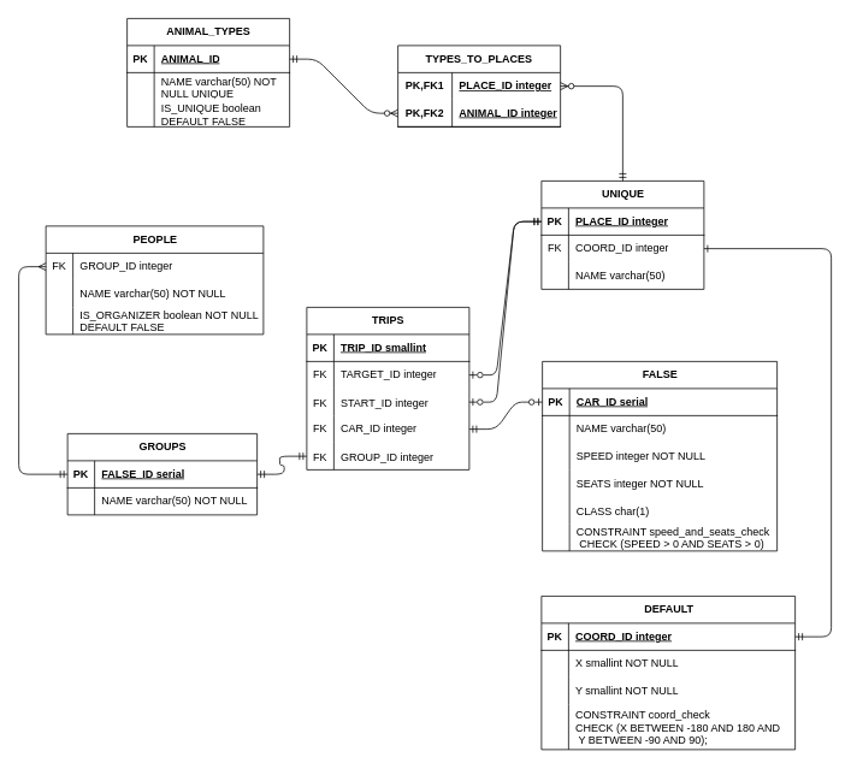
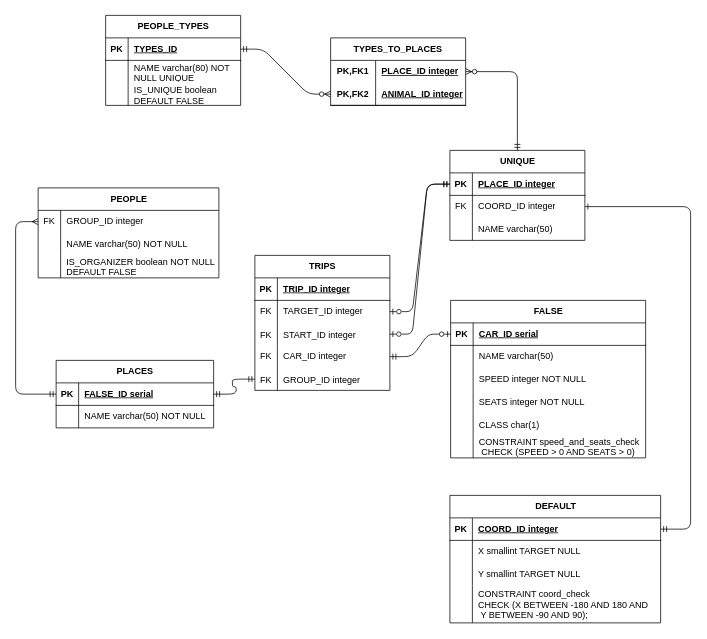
- <mxCell id="77" value="ANIMAL_TYPES" style="shape=table;startSize=30;container=1;collapsible=1;childLayout=tableLayout;fixedRows=1;rowLines=0;fontStyle=1;align=center;resizeLast=1;html=1;" parent="1" vertex="1"><mxGeometry x="140" y="20" width="180" height="120" as="geometry" /></mxCell>
+ <mxCell id="77" value="PEOPLE_TYPES" style="shape=table;startSize=30;container=1;collapsible=1;childLayout=tableLayout;fixedRows=1;rowLines=0;fontStyle=1;align=center;resizeLast=1;html=1;" parent="1" vertex="1"><mxGeometry x="140" y="20" width="180" height="120" as="geometry" /></mxCell>
- <mxCell id="80" value="ANIMAL_ID" style="shape=partialRectangle;connectable=0;fillColor=none;top=0;left=0;bottom=0;right=0;align=left;spacingLeft=6;fontStyle=5;overflow=hidden;whiteSpace=wrap;html=1;" parent="78" vertex="1"><mxGeometry x="30" width="150" height="30" as="geometry"><mxRectangle width="150" height="30" as="alternateBounds" /></mxGeometry></mxCell>
+ <mxCell id="80" value="TYPES_ID" style="shape=partialRectangle;connectable=0;fillColor=none;top=0;left=0;bottom=0;right=0;align=left;spacingLeft=6;fontStyle=5;overflow=hidden;whiteSpace=wrap;html=1;" parent="78" vertex="1"><mxGeometry x="30" width="150" height="30" as="geometry"><mxRectangle width="150" height="30" as="alternateBounds" /></mxGeometry></mxCell>
- <mxCell id="83" value="NAME varchar(50) NOT NULL UNIQUE" style="shape=partialRectangle;connectable=0;fillColor=none;top=0;left=0;bottom=0;right=0;align=left;spacingLeft=6;overflow=hidden;whiteSpace=wrap;html=1;" parent="81" vertex="1"><mxGeometry x="30" width="150" height="30" as="geometry"><mxRectangle width="150" height="30" as="alternateBounds" /></mxGeometry></mxCell>
+ <mxCell id="83" value="NAME varchar(80) NOT NULL UNIQUE" style="shape=partialRectangle;connectable=0;fillColor=none;top=0;left=0;bottom=0;right=0;align=left;spacingLeft=6;overflow=hidden;whiteSpace=wrap;html=1;" parent="81" vertex="1"><mxGeometry x="30" width="150" height="30" as="geometry"><mxRectangle width="150" height="30" as="alternateBounds" /></mxGeometry></mxCell>
- <mxCell id="5" value="TRIP_ID smallint" style="shape=partialRectangle;connectable=0;fillColor=none;top=0;left=0;bottom=0;right=0;align=left;spacingLeft=6;fontStyle=5;overflow=hidden;whiteSpace=wrap;html=1;" parent="3" vertex="1"><mxGeometry x="30" width="150" height="30" as="geometry"><mxRectangle width="150" height="30" as="alternateBounds" /></mxGeometry></mxCell>
+ <mxCell id="5" value="TRIP_ID integer" style="shape=partialRectangle;connectable=0;fillColor=none;top=0;left=0;bottom=0;right=0;align=left;spacingLeft=6;fontStyle=5;overflow=hidden;whiteSpace=wrap;html=1;" parent="3" vertex="1"><mxGeometry x="30" width="150" height="30" as="geometry"><mxRectangle width="150" height="30" as="alternateBounds" /></mxGeometry></mxCell>
- <mxCell id="70" value="GROUPS" style="shape=table;startSize=30;container=1;collapsible=1;childLayout=tableLayout;fixedRows=1;rowLines=0;fontStyle=1;align=center;resizeLast=1;html=1;" parent="1" vertex="1"><mxGeometry x="74" y="480" width="210" height="90" as="geometry" /></mxCell>
+ <mxCell id="70" value="PLACES" style="shape=table;startSize=30;container=1;collapsible=1;childLayout=tableLayout;fixedRows=1;rowLines=0;fontStyle=1;align=center;resizeLast=1;html=1;" parent="1" vertex="1"><mxGeometry x="74" y="480" width="210" height="90" as="geometry" /></mxCell>
- <mxCell id="53" value="X smallint NOT NULL" style="shape=partialRectangle;connectable=0;fillColor=none;top=0;left=0;bottom=0;right=0;align=left;spacingLeft=6;overflow=hidden;whiteSpace=wrap;html=1;" parent="51" vertex="1"><mxGeometry x="30" width="251" height="30" as="geometry"><mxRectangle width="251" height="30" as="alternateBounds" /></mxGeometry></mxCell>
+ <mxCell id="53" value="X smallint TARGET NULL" style="shape=partialRectangle;connectable=0;fillColor=none;top=0;left=0;bottom=0;right=0;align=left;spacingLeft=6;overflow=hidden;whiteSpace=wrap;html=1;" parent="51" vertex="1"><mxGeometry x="30" width="251" height="30" as="geometry"><mxRectangle width="251" height="30" as="alternateBounds" /></mxGeometry></mxCell>
- <mxCell id="56" value="Y smallint NOT NULL" style="shape=partialRectangle;connectable=0;fillColor=none;top=0;left=0;bottom=0;right=0;align=left;spacingLeft=6;overflow=hidden;whiteSpace=wrap;html=1;" parent="54" vertex="1"><mxGeometry x="30" width="251" height="30" as="geometry"><mxRectangle width="251" height="30" as="alternateBounds" /></mxGeometry></mxCell>
+ <mxCell id="56" value="Y smallint TARGET NULL" style="shape=partialRectangle;connectable=0;fillColor=none;top=0;left=0;bottom=0;right=0;align=left;spacingLeft=6;overflow=hidden;whiteSpace=wrap;html=1;" parent="54" vertex="1"><mxGeometry x="30" width="251" height="30" as="geometry"><mxRectangle width="251" height="30" as="alternateBounds" /></mxGeometry></mxCell>
